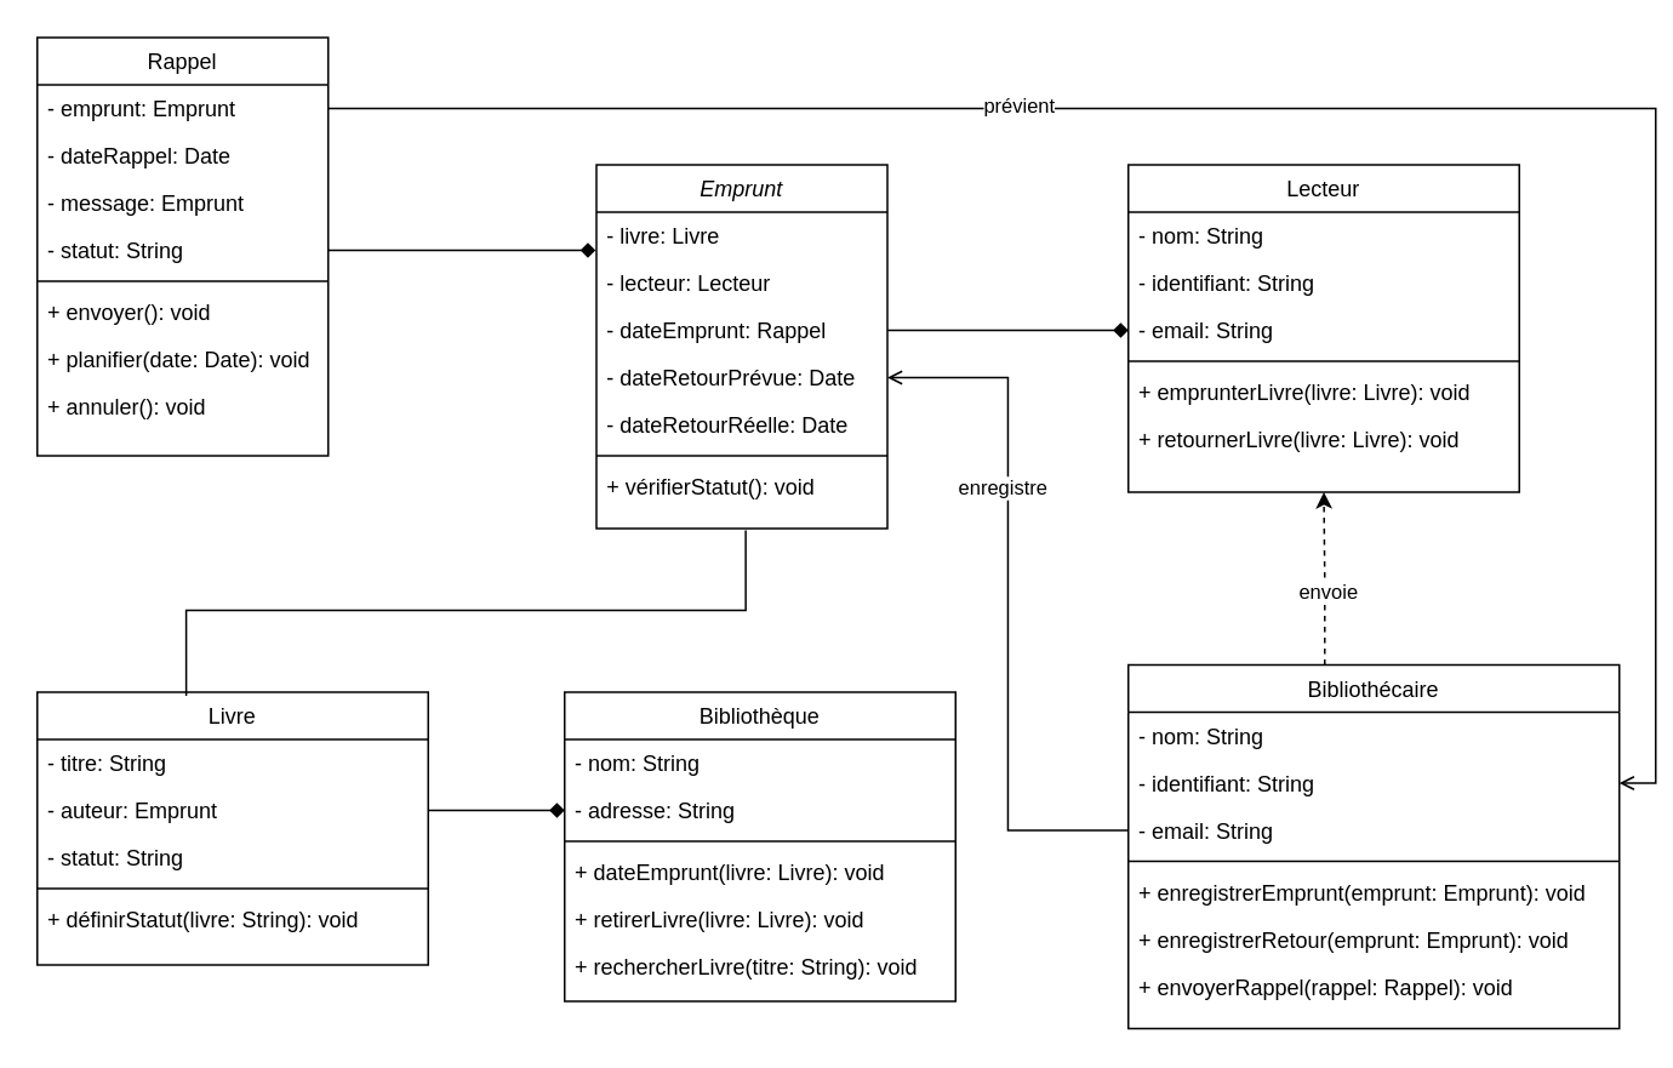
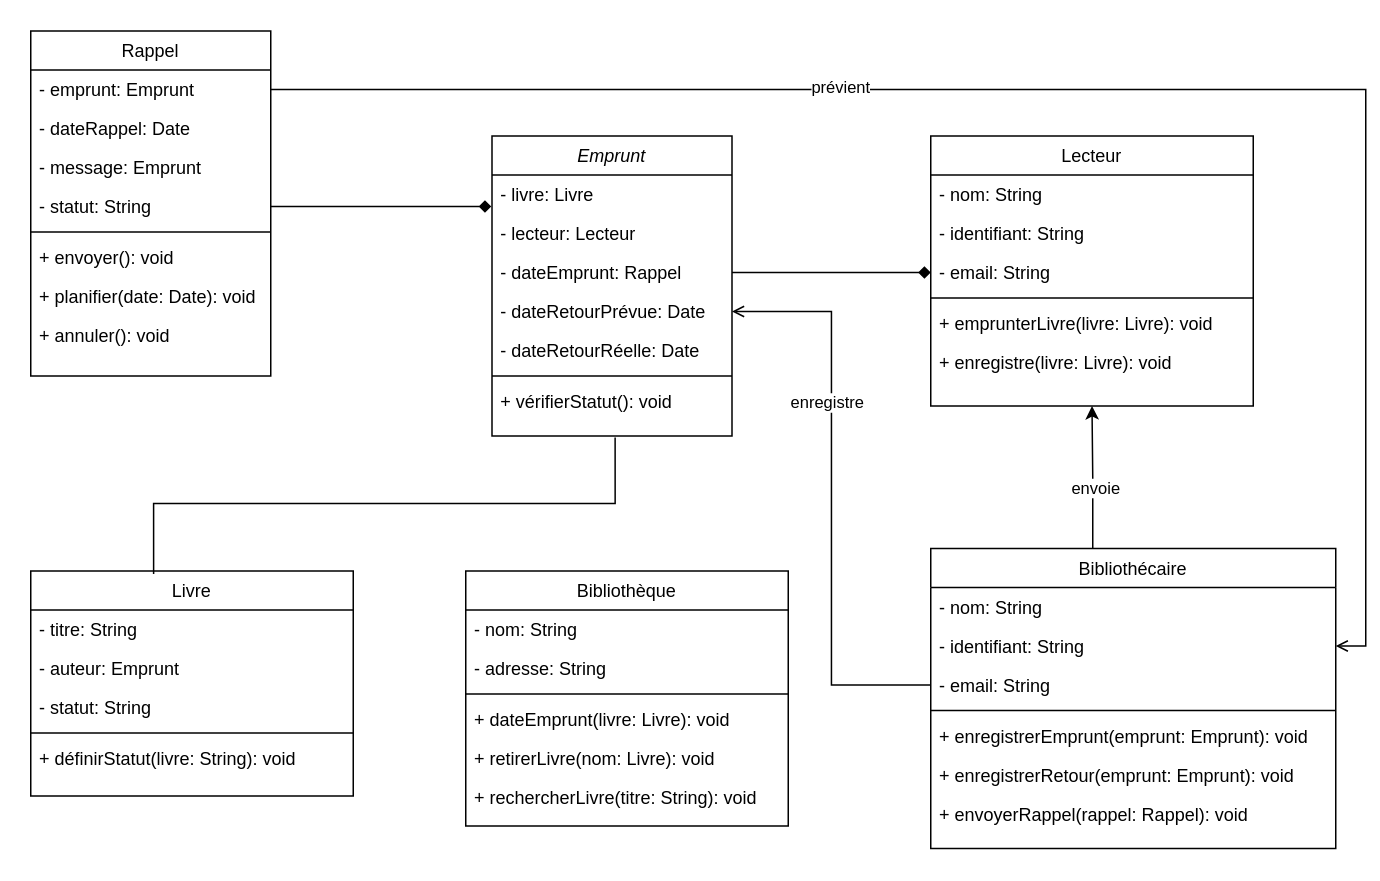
- <mxCell id="33" value="+ retournerLivre(livre: Livre): void" style="text;align=left;verticalAlign=top;spacingLeft=4;spacingRight=4;overflow=hidden;rotatable=0;points=[[0,0.5],[1,0.5]];portConstraint=eastwest;" vertex="1" parent="27"><mxGeometry y="138" width="215" height="26" as="geometry" /></mxCell>
+ <mxCell id="33" value="+ enregistre(livre: Livre): void" style="text;align=left;verticalAlign=top;spacingLeft=4;spacingRight=4;overflow=hidden;rotatable=0;points=[[0,0.5],[1,0.5]];portConstraint=eastwest;" vertex="1" parent="27"><mxGeometry y="138" width="215" height="26" as="geometry" /></mxCell>
- <mxCell id="51" style="edgeStyle=orthogonalEdgeStyle;rounded=0;orthogonalLoop=1;jettySize=auto;html=1;entryX=0.5;entryY=1;entryDx=0;entryDy=0;exitX=0.4;exitY=0;exitDx=0;exitDy=0;exitPerimeter=0;dashed=1;" edge="1" parent="1" source="19" target="27"><mxGeometry relative="1" as="geometry" /></mxCell>
+ <mxCell id="51" style="edgeStyle=orthogonalEdgeStyle;rounded=0;orthogonalLoop=1;jettySize=auto;html=1;entryX=0.5;entryY=1;entryDx=0;entryDy=0;exitX=0.4;exitY=0;exitDx=0;exitDy=0;exitPerimeter=0;" edge="1" parent="1" source="19" target="27"><mxGeometry relative="1" as="geometry" /></mxCell>
- <mxCell id="50" style="edgeStyle=orthogonalEdgeStyle;rounded=0;orthogonalLoop=1;jettySize=auto;html=1;entryX=0;entryY=0.5;entryDx=0;entryDy=0;endArrow=diamond;endFill=1;" edge="1" parent="1" source="36" target="42"><mxGeometry relative="1" as="geometry" /></mxCell>
- <mxCell id="45" value="+ retirerLivre(livre: Livre): void" style="text;align=left;verticalAlign=top;spacingLeft=4;spacingRight=4;overflow=hidden;rotatable=0;points=[[0,0.5],[1,0.5]];portConstraint=eastwest;" vertex="1" parent="40"><mxGeometry y="112" width="215" height="26" as="geometry" /></mxCell>
+ <mxCell id="45" value="+ retirerLivre(nom: Livre): void" style="text;align=left;verticalAlign=top;spacingLeft=4;spacingRight=4;overflow=hidden;rotatable=0;points=[[0,0.5],[1,0.5]];portConstraint=eastwest;" vertex="1" parent="40"><mxGeometry y="112" width="215" height="26" as="geometry" /></mxCell>
